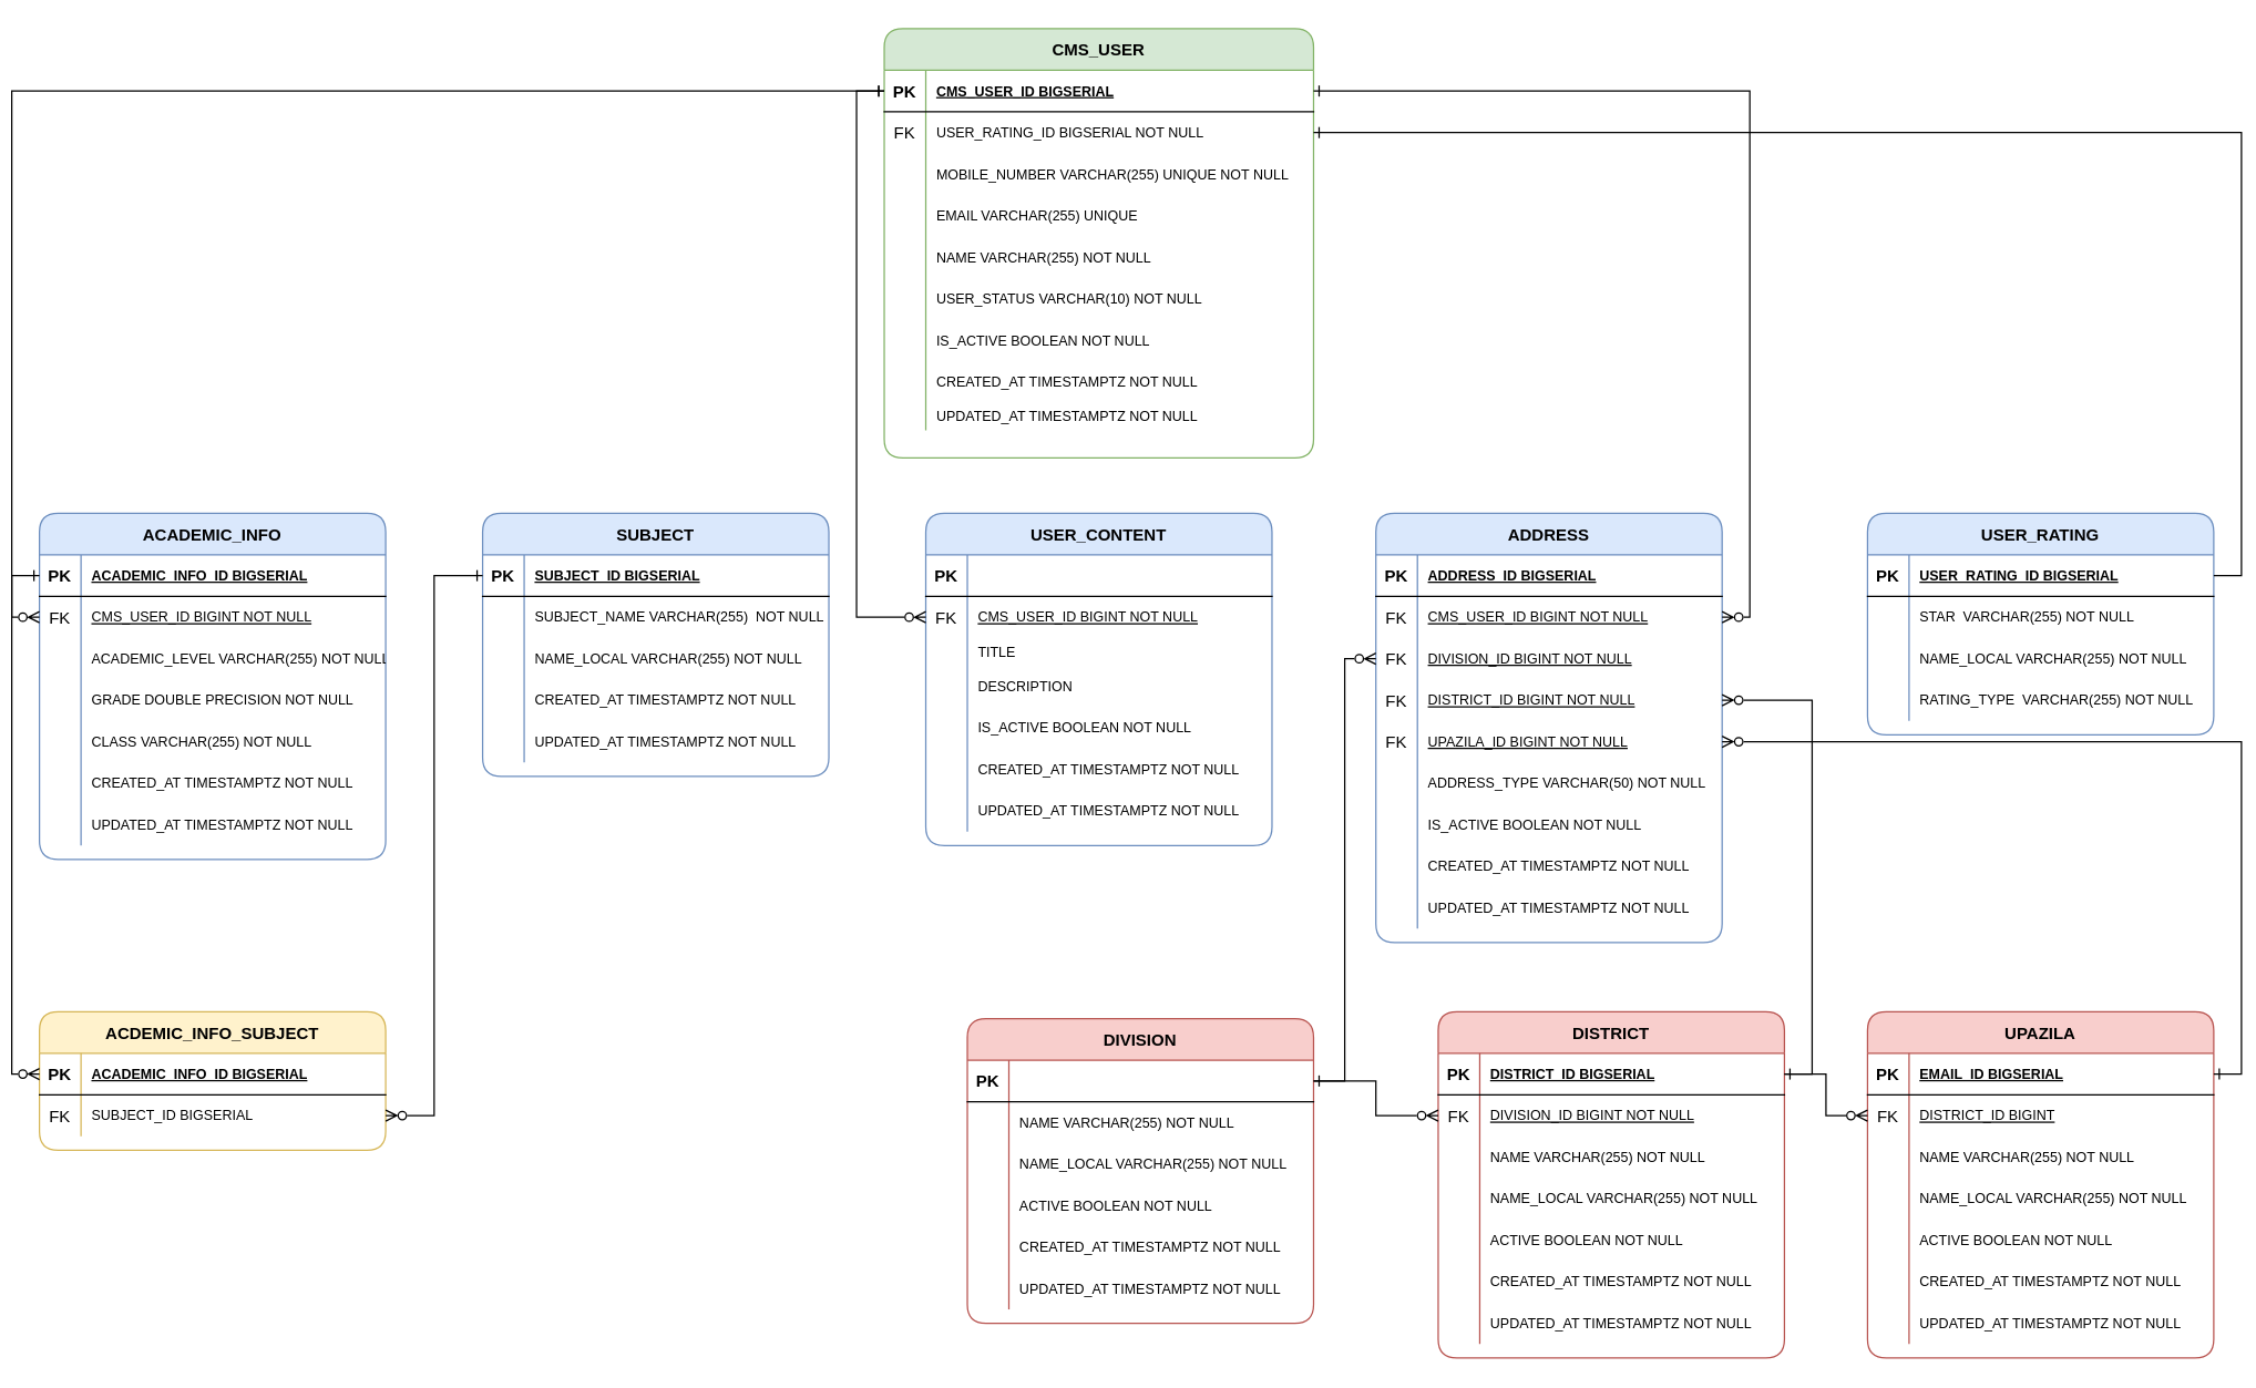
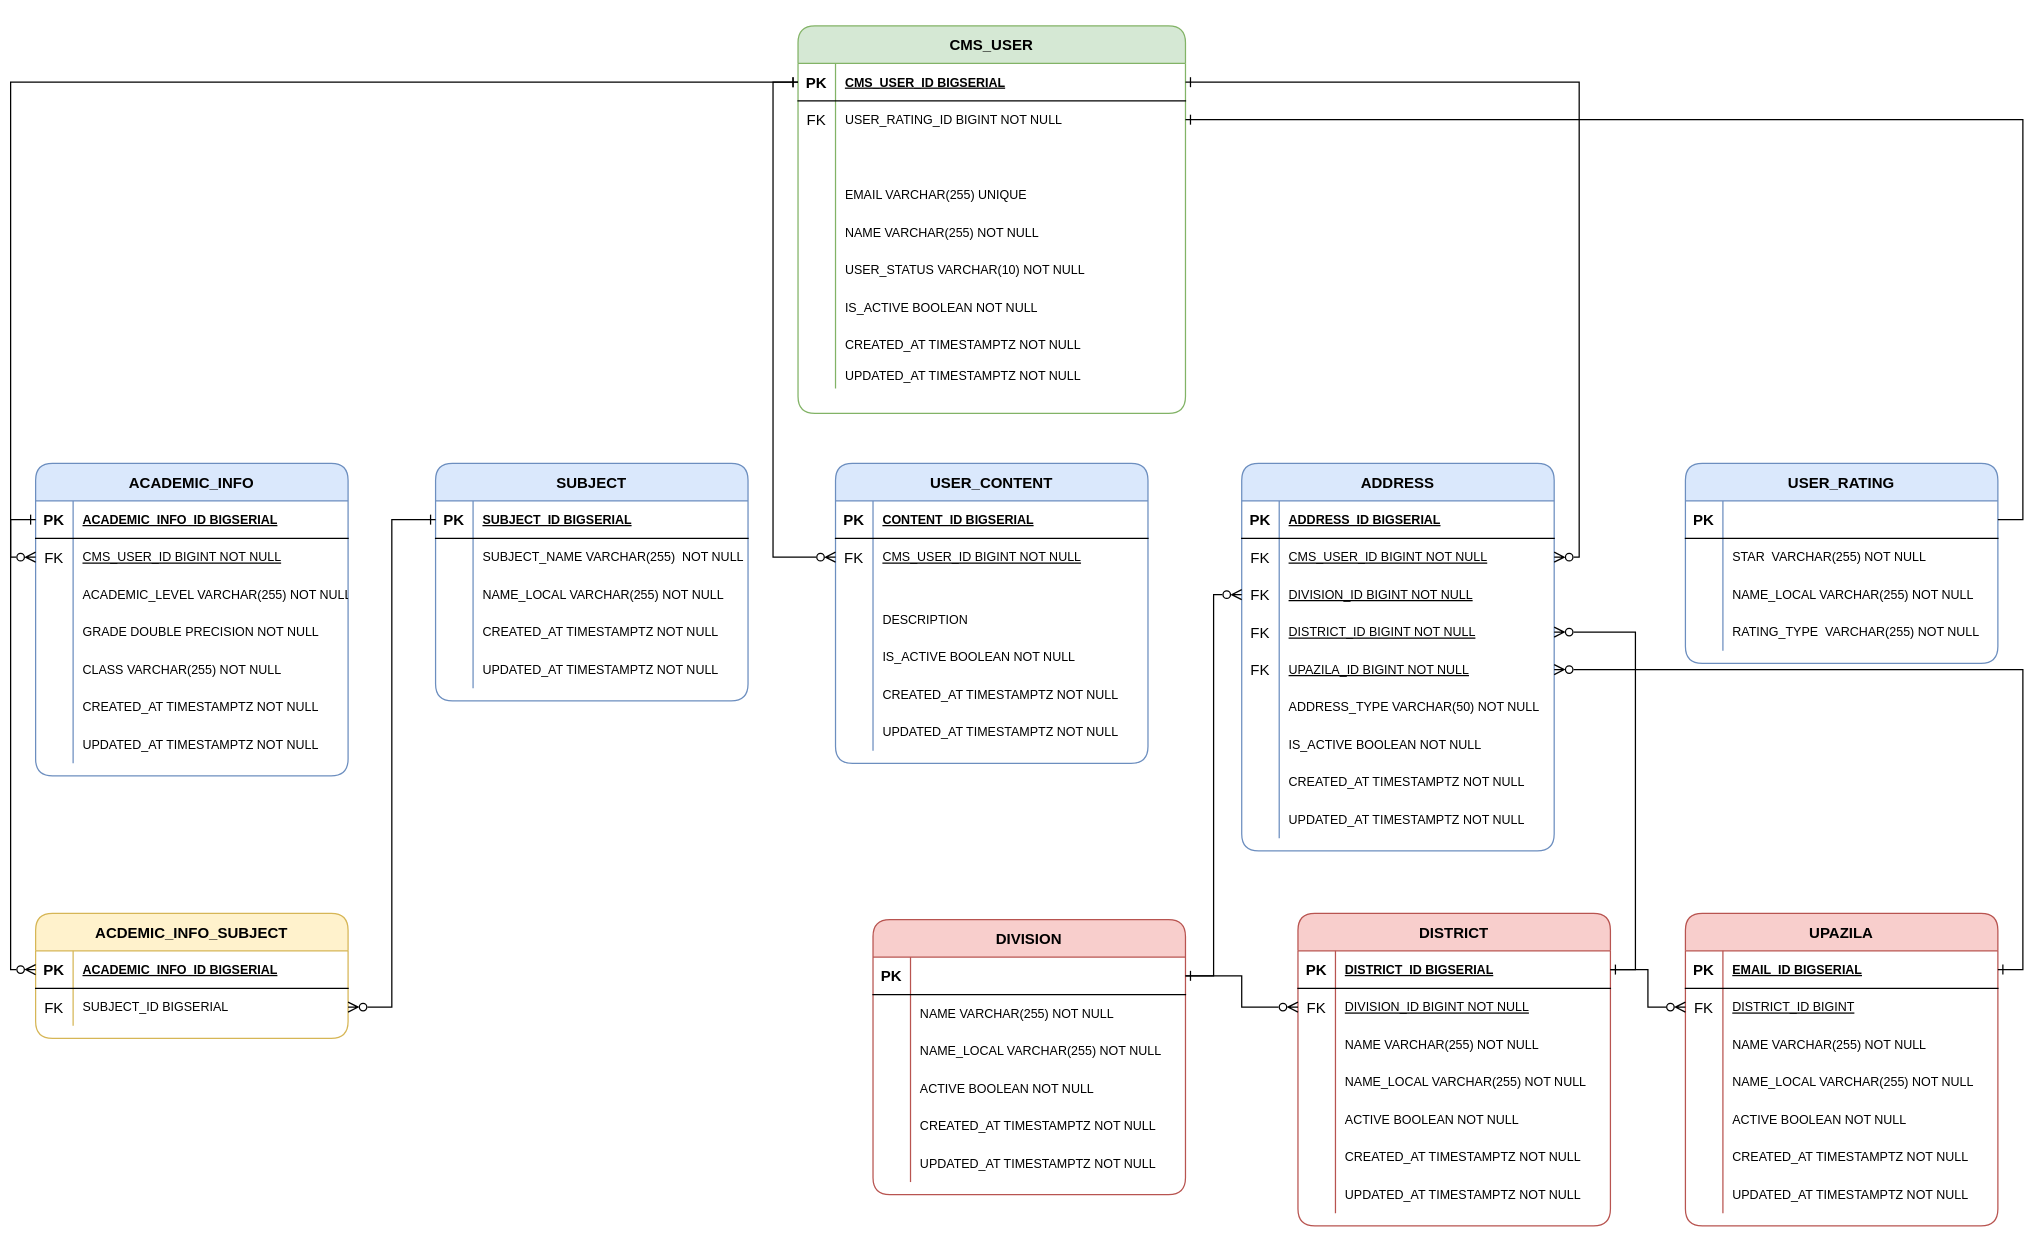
- <mxCell id="149" value="USER_RATING_ID BIGSERIAL NOT NULL" style="shape=partialRectangle;overflow=hidden;connectable=0;fillColor=none;top=0;left=0;bottom=0;right=0;align=left;spacingLeft=6;fontSize=10;rounded=1;" parent="147" vertex="1"><mxGeometry x="30" width="280" height="30" as="geometry"><mxRectangle width="280" height="30" as="alternateBounds" /></mxGeometry></mxCell>
+ <mxCell id="149" value="USER_RATING_ID BIGINT NOT NULL" style="shape=partialRectangle;overflow=hidden;connectable=0;fillColor=none;top=0;left=0;bottom=0;right=0;align=left;spacingLeft=6;fontSize=10;rounded=1;" parent="147" vertex="1"><mxGeometry x="30" width="280" height="30" as="geometry"><mxRectangle width="280" height="30" as="alternateBounds" /></mxGeometry></mxCell>
- <mxCell id="152" value="MOBILE_NUMBER VARCHAR(255) UNIQUE NOT NULL" style="shape=partialRectangle;overflow=hidden;connectable=0;fillColor=none;top=0;left=0;bottom=0;right=0;align=left;spacingLeft=6;fontSize=10;rounded=1;" parent="150" vertex="1"><mxGeometry x="30" width="280" height="30" as="geometry"><mxRectangle width="280" height="30" as="alternateBounds" /></mxGeometry></mxCell>
+ <mxCell id="191" value="CONTENT_ID BIGSERIAL " style="shape=partialRectangle;overflow=hidden;connectable=0;fillColor=none;top=0;left=0;bottom=0;right=0;align=left;spacingLeft=6;fontStyle=5;fontSize=10;rounded=1;" parent="189" vertex="1"><mxGeometry x="30" width="220" height="30" as="geometry"><mxRectangle width="220" height="30" as="alternateBounds" /></mxGeometry></mxCell>
- <mxCell id="95" value="USER_RATING_ID BIGSERIAL " style="shape=partialRectangle;overflow=hidden;connectable=0;fillColor=none;top=0;left=0;bottom=0;right=0;align=left;spacingLeft=6;fontStyle=5;fontSize=10;rounded=1;" parent="93" vertex="1"><mxGeometry x="30" width="220" height="30" as="geometry"><mxRectangle width="220" height="30" as="alternateBounds" /></mxGeometry></mxCell>
- <mxCell id="197" value="TITLE" style="shape=partialRectangle;overflow=hidden;connectable=0;fillColor=none;top=0;left=0;bottom=0;right=0;align=left;spacingLeft=6;fontSize=10;fontStyle=0;rounded=1;" parent="195" vertex="1"><mxGeometry x="30" width="220" height="20" as="geometry"><mxRectangle width="220" height="20" as="alternateBounds" /></mxGeometry></mxCell>
